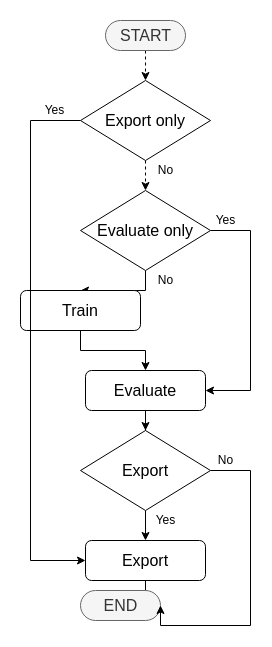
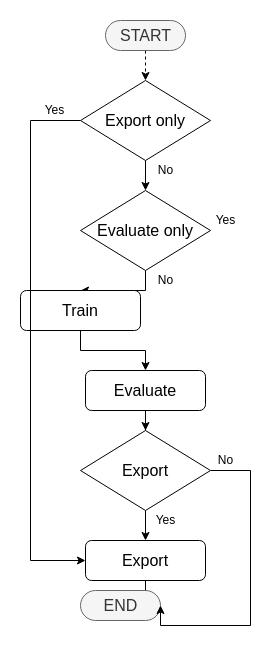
- <mxCell id="14" style="edgeStyle=orthogonalEdgeStyle;rounded=0;orthogonalLoop=1;jettySize=auto;html=1;exitX=0.5;exitY=1;exitDx=0;exitDy=0;entryX=0.5;entryY=0;entryDx=0;entryDy=0;fontSize=16;dashed=1;" edge="1" parent="1" source="16" target="5"><mxGeometry relative="1" as="geometry" /></mxCell>
+ <mxCell id="14" style="edgeStyle=orthogonalEdgeStyle;rounded=0;orthogonalLoop=1;jettySize=auto;html=1;exitX=0.5;exitY=1;exitDx=0;exitDy=0;entryX=0.5;entryY=0;entryDx=0;entryDy=0;fontSize=16;" edge="1" parent="1" source="16" target="5"><mxGeometry relative="1" as="geometry" /></mxCell>
- <mxCell id="4" style="edgeStyle=orthogonalEdgeStyle;rounded=0;orthogonalLoop=1;jettySize=auto;html=1;exitX=1;exitY=0.5;exitDx=0;exitDy=0;entryX=1;entryY=0.5;entryDx=0;entryDy=0;fontSize=16;" edge="1" parent="1" source="5" target="7"><mxGeometry relative="1" as="geometry"><Array as="points"><mxPoint x="250" y="230" /><mxPoint x="250" y="390" /></Array></mxGeometry></mxCell>
